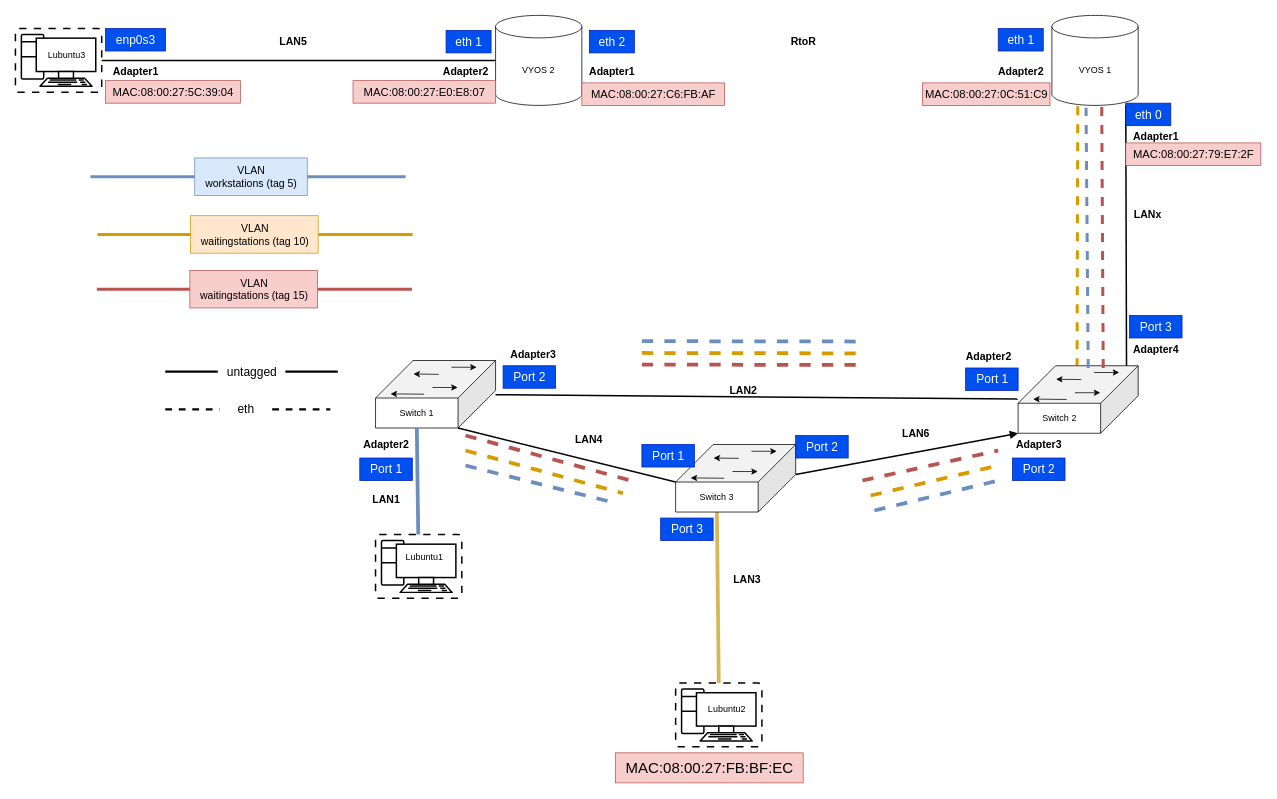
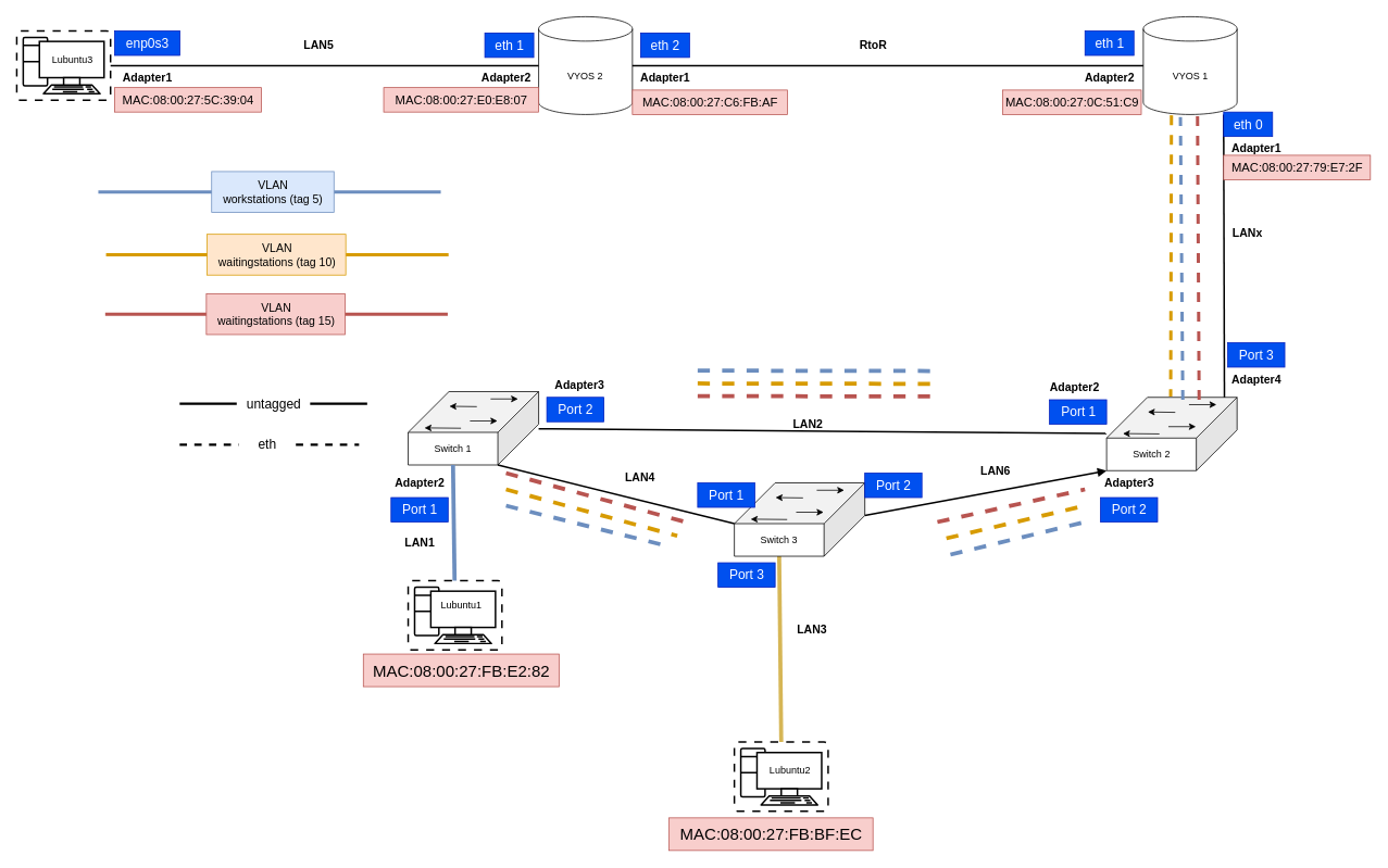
+ <mxCell id="62" value="" style="endArrow=none;html=1;rounded=0;strokeWidth=2;exitX=0;exitY=0.5;exitDx=0;exitDy=0;exitPerimeter=0;entryX=1;entryY=0.5;entryDx=0;entryDy=0;entryPerimeter=0;" parent="1" source="25" target="58" edge="1"><mxGeometry width="50" height="50" relative="1" as="geometry"><mxPoint x="1050.98" y="328.5" as="sourcePoint" /><mxPoint x="1050" y="-18.5" as="targetPoint" /></mxGeometry></mxCell>
+ <mxCell id="78" value="MAC:08:00:27:FB:E2:82" style="text;html=1;align=center;verticalAlign=middle;resizable=0;points=[];autosize=1;strokeColor=#b85450;fillColor=#f8cecc;fontSize=20;" parent="1" vertex="1"><mxGeometry x="445" y="802" width="240" height="40" as="geometry" /></mxCell>
